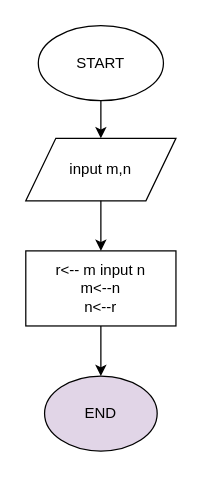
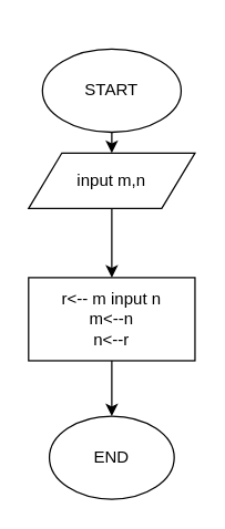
- <mxCell id="2" value="START" style="ellipse;whiteSpace=wrap;html=1;" parent="1" vertex="1"><mxGeometry x="30" y="20" width="100" height="60" as="geometry" /></mxCell>
+ <mxCell id="2" value="START" style="ellipse;whiteSpace=wrap;html=1;" parent="1" vertex="1"><mxGeometry x="30" y="35" width="100" height="60" as="geometry" /></mxCell>
- <mxCell id="4" value="input m,n" style="shape=parallelogram;perimeter=parallelogramPerimeter;whiteSpace=wrap;html=1;" parent="1" vertex="1"><mxGeometry x="20" y="110" width="120" height="50" as="geometry" /></mxCell>
+ <mxCell id="4" value="input m,n" style="shape=parallelogram;perimeter=parallelogramPerimeter;whiteSpace=wrap;html=1;" parent="1" vertex="1"><mxGeometry x="20" y="110" width="120" height="40" as="geometry" /></mxCell>
- <mxCell id="8" value="END" style="ellipse;whiteSpace=wrap;html=1;fillColor=#e1d5e7;" parent="1" vertex="1"><mxGeometry x="35" y="300" width="90" height="60" as="geometry" /></mxCell>
+ <mxCell id="8" value="END" style="ellipse;whiteSpace=wrap;html=1;" parent="1" vertex="1"><mxGeometry x="35" y="300" width="90" height="60" as="geometry" /></mxCell>
